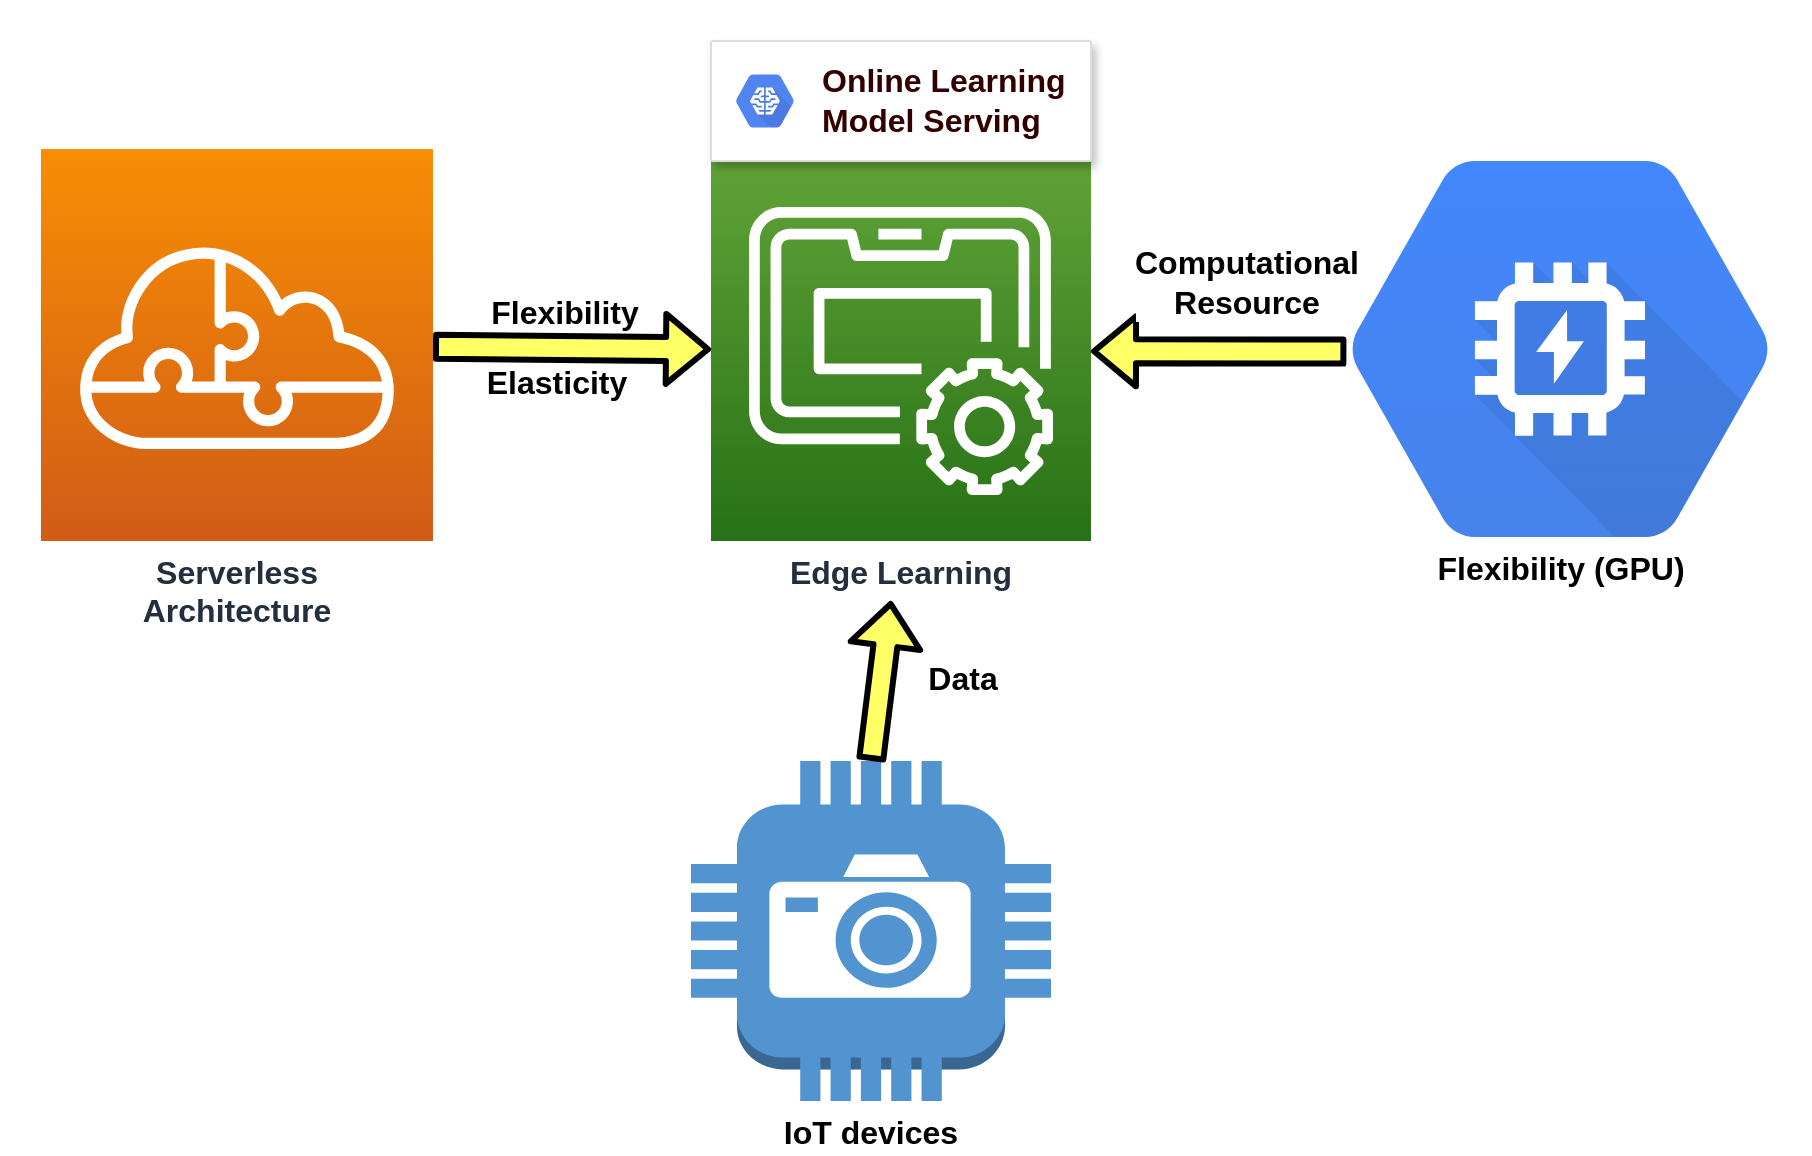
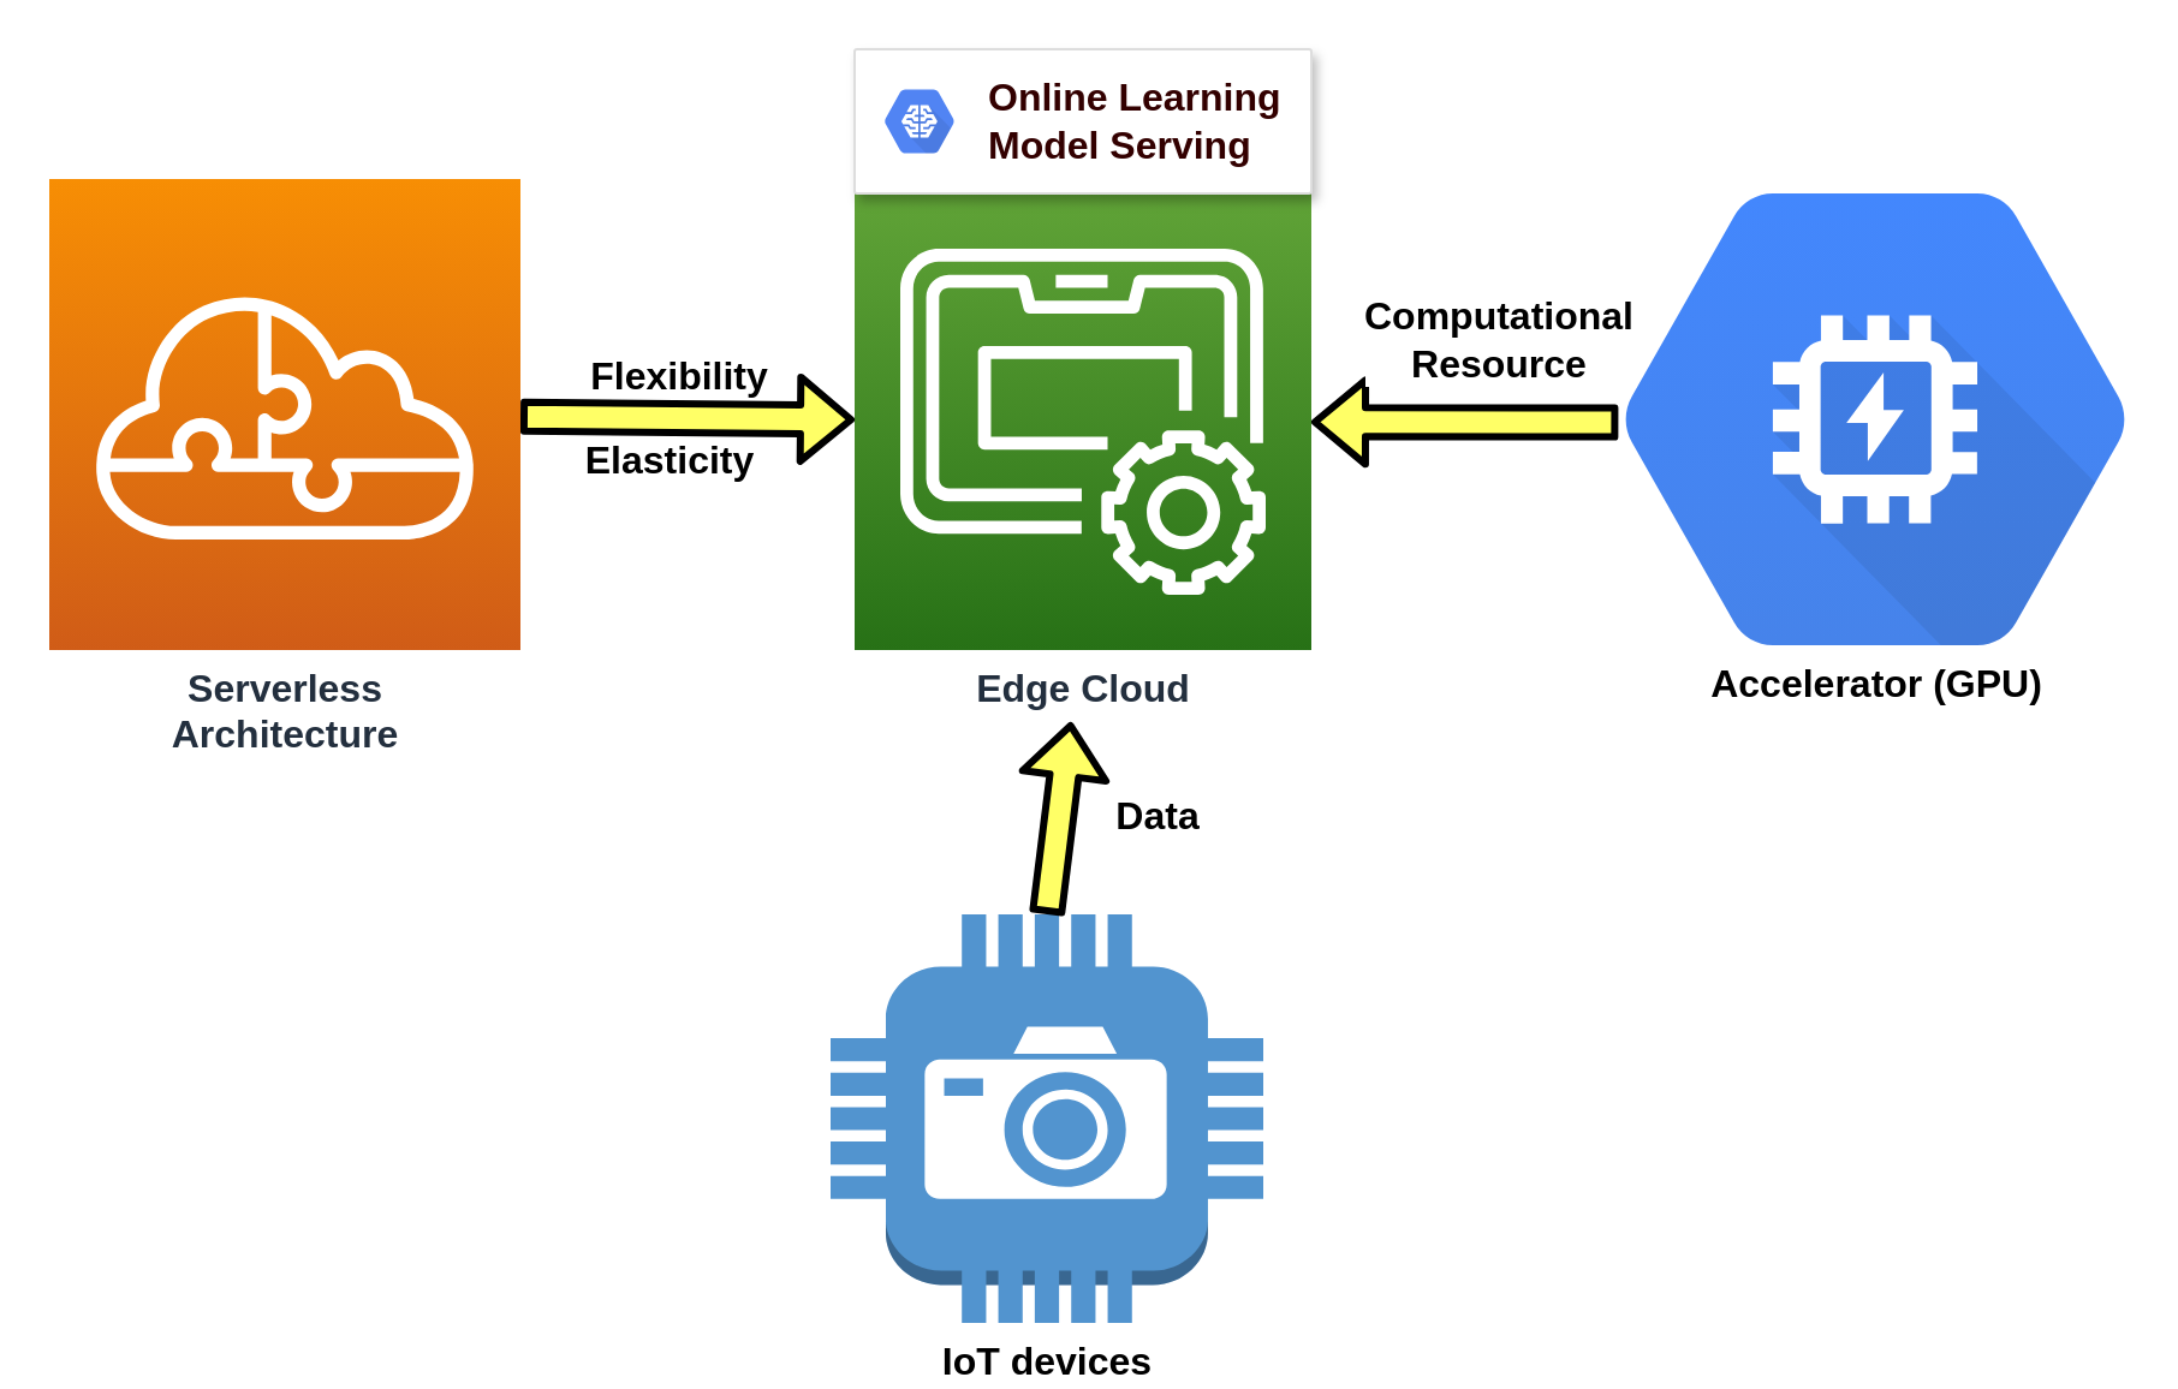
- <mxCell id="8" value="&lt;font style=&quot;font-size: 16px&quot;&gt;&lt;b&gt;Flexibility (GPU)&lt;/b&gt;&lt;/font&gt;" style="shape=mxgraph.gcp.compute.gpu;html=1;fillColor=#4387FD;gradientColor=#4683EA;strokeColor=none;verticalLabelPosition=bottom;verticalAlign=top;align=center;" parent="1" vertex="1"><mxGeometry x="675" y="80" width="209" height="188" as="geometry" /></mxCell>
+ <mxCell id="8" value="&lt;font style=&quot;font-size: 16px&quot;&gt;&lt;b&gt;Accelerator (GPU)&lt;/b&gt;&lt;/font&gt;" style="shape=mxgraph.gcp.compute.gpu;html=1;fillColor=#4387FD;gradientColor=#4683EA;strokeColor=none;verticalLabelPosition=bottom;verticalAlign=top;align=center;" parent="1" vertex="1"><mxGeometry x="675" y="80" width="209" height="188" as="geometry" /></mxCell>
- <mxCell id="2" value="&lt;font style=&quot;font-size: 16px&quot;&gt;&lt;b&gt;Edge Learning&lt;/b&gt;&lt;/font&gt;" style="outlineConnect=0;fontColor=#232F3E;gradientColor=#60A337;gradientDirection=north;fillColor=#277116;strokeColor=#ffffff;dashed=0;verticalLabelPosition=bottom;verticalAlign=top;align=center;html=1;fontSize=12;fontStyle=0;aspect=fixed;shape=mxgraph.aws4.resourceIcon;resIcon=mxgraph.aws4.snowball_edge;" parent="1" vertex="1"><mxGeometry x="355" y="80" width="190" height="190" as="geometry" /></mxCell>
+ <mxCell id="2" value="&lt;font style=&quot;font-size: 16px&quot;&gt;&lt;b&gt;Edge Cloud&lt;/b&gt;&lt;/font&gt;" style="outlineConnect=0;fontColor=#232F3E;gradientColor=#60A337;gradientDirection=north;fillColor=#277116;strokeColor=#ffffff;dashed=0;verticalLabelPosition=bottom;verticalAlign=top;align=center;html=1;fontSize=12;fontStyle=0;aspect=fixed;shape=mxgraph.aws4.resourceIcon;resIcon=mxgraph.aws4.snowball_edge;" parent="1" vertex="1"><mxGeometry x="355" y="80" width="190" height="190" as="geometry" /></mxCell>
